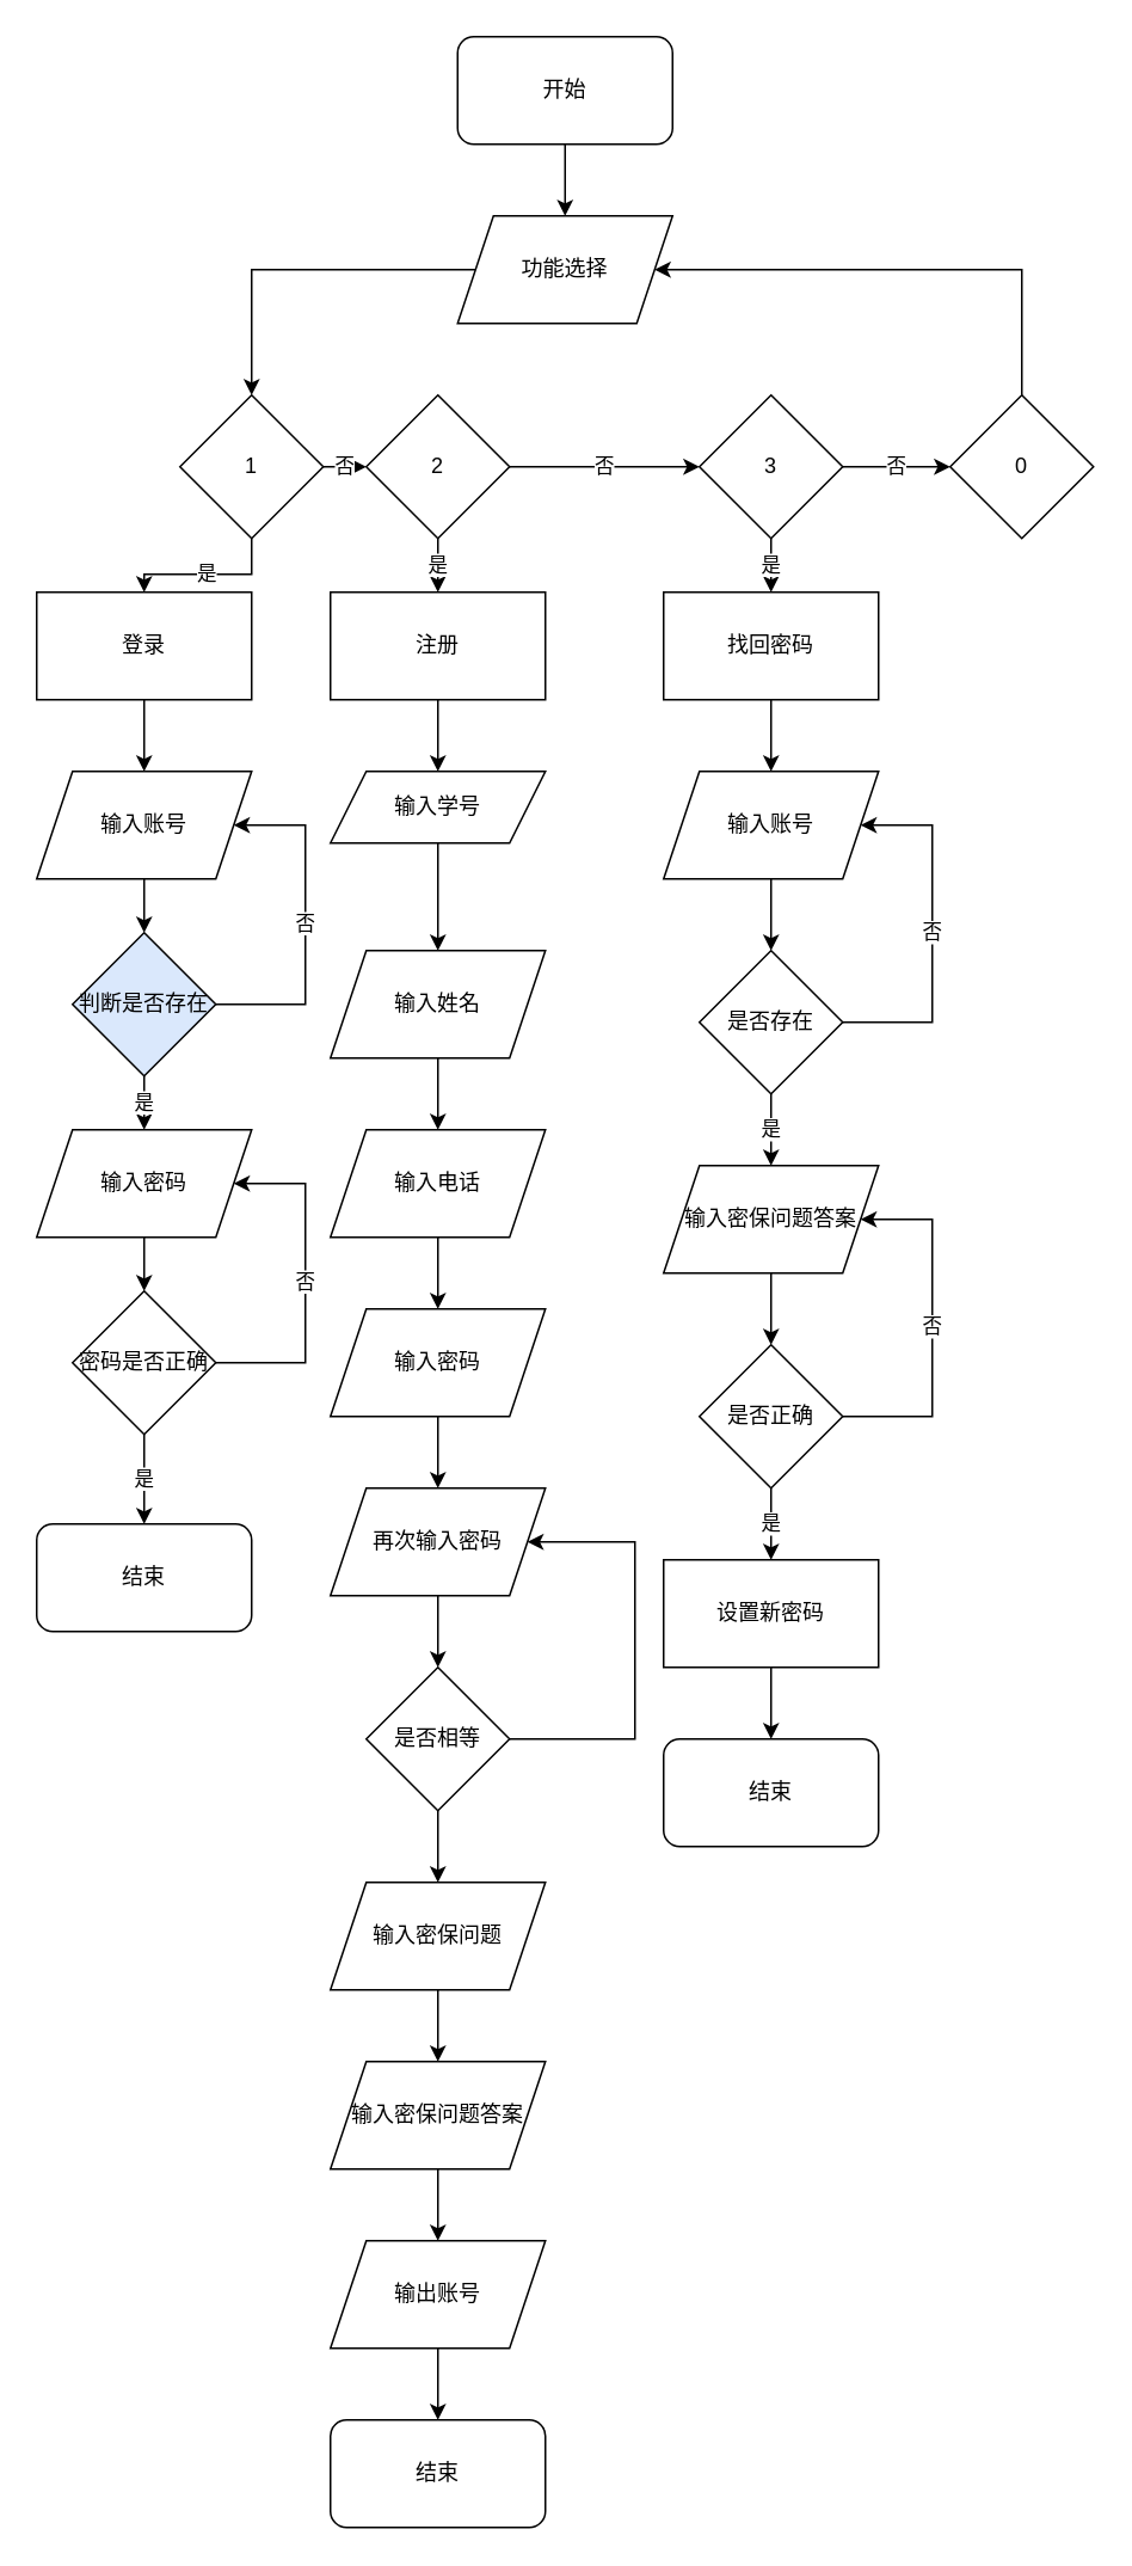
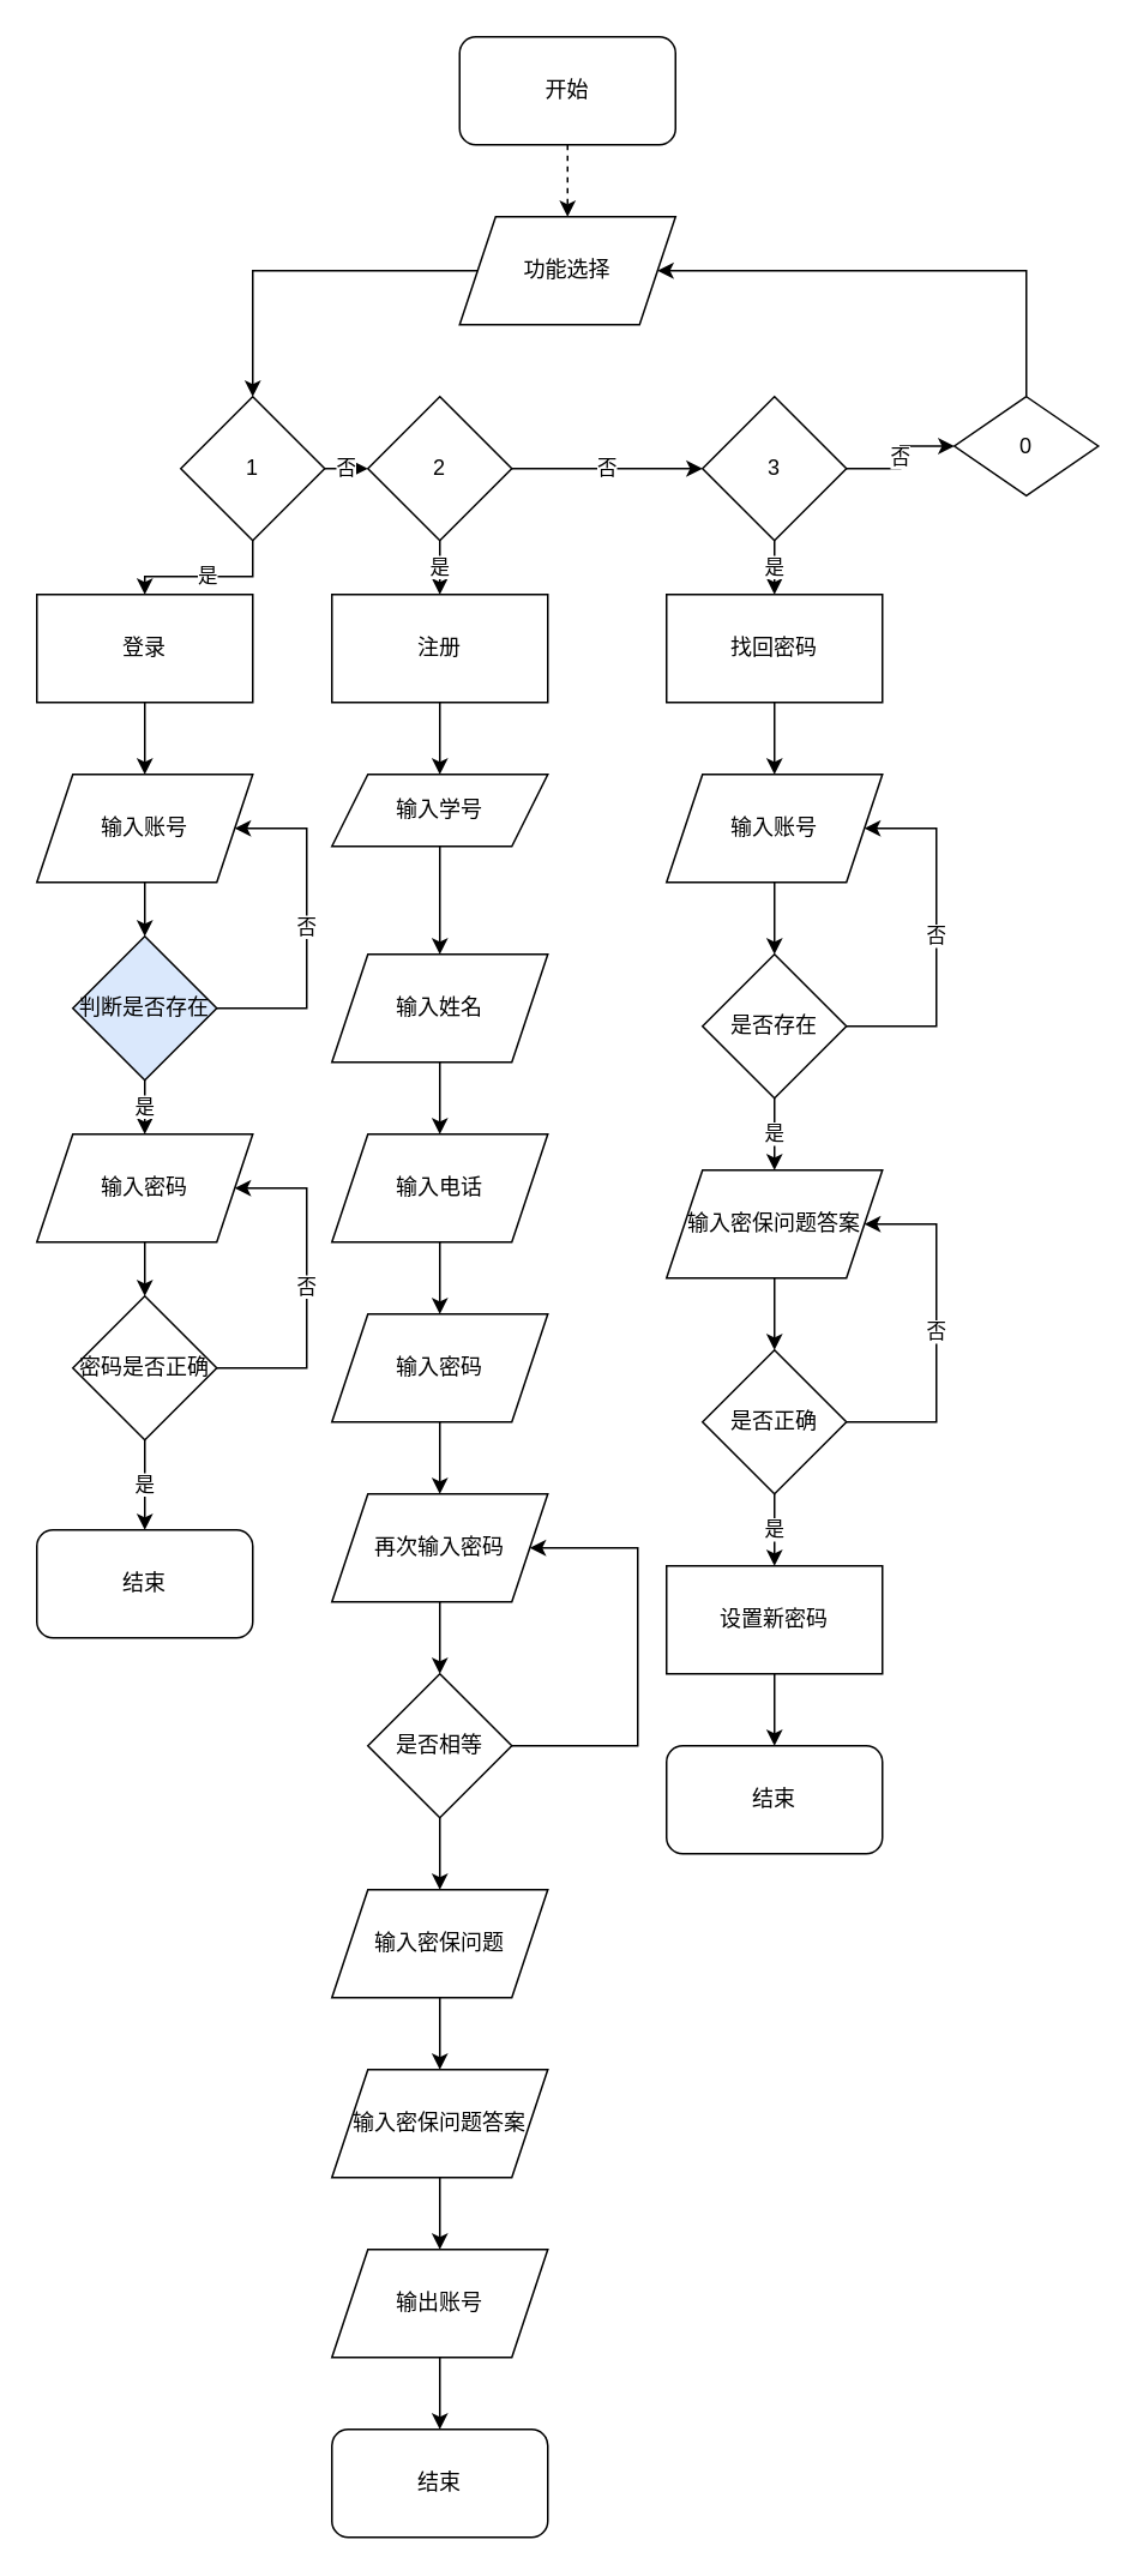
- <mxCell id="65" style="edgeStyle=orthogonalEdgeStyle;rounded=0;orthogonalLoop=1;jettySize=auto;html=1;" edge="1" parent="1" source="66" target="6"><mxGeometry relative="1" as="geometry" /></mxCell>
+ <mxCell id="65" style="edgeStyle=orthogonalEdgeStyle;rounded=0;orthogonalLoop=1;jettySize=auto;html=1;dashed=1;" edge="1" parent="1" source="66" target="6"><mxGeometry relative="1" as="geometry" /></mxCell>
- <mxCell id="20" value="0" style="rhombus;whiteSpace=wrap;html=1;" vertex="1" parent="1"><mxGeometry x="530" y="220" width="80" height="80" as="geometry" /></mxCell>
+ <mxCell id="20" value="0" style="rhombus;whiteSpace=wrap;html=1;" vertex="1" parent="1"><mxGeometry x="530" y="220" width="80" height="55" as="geometry" /></mxCell>
